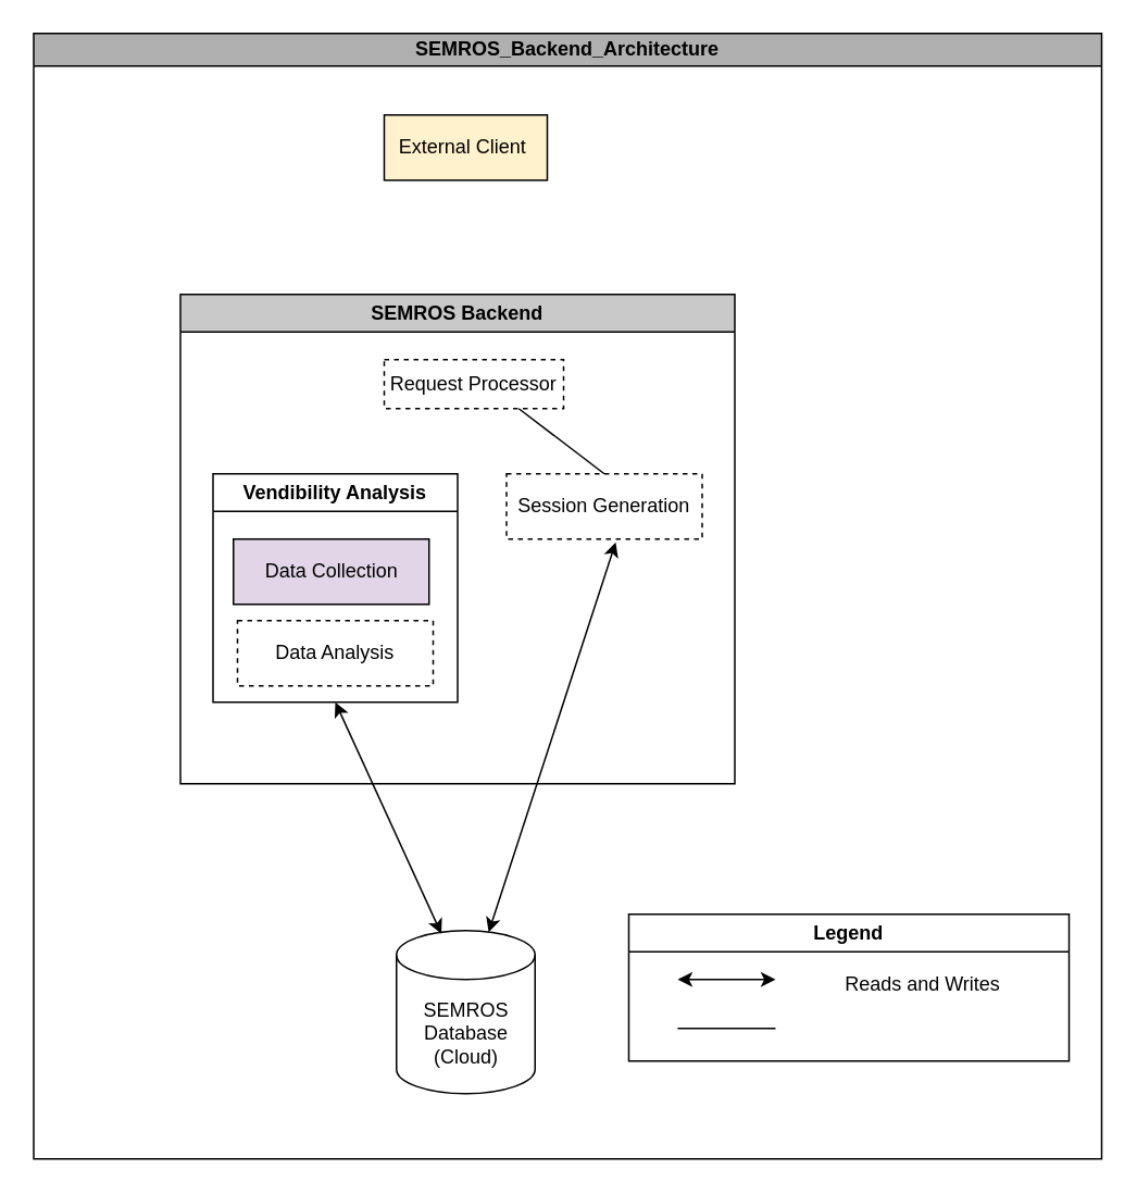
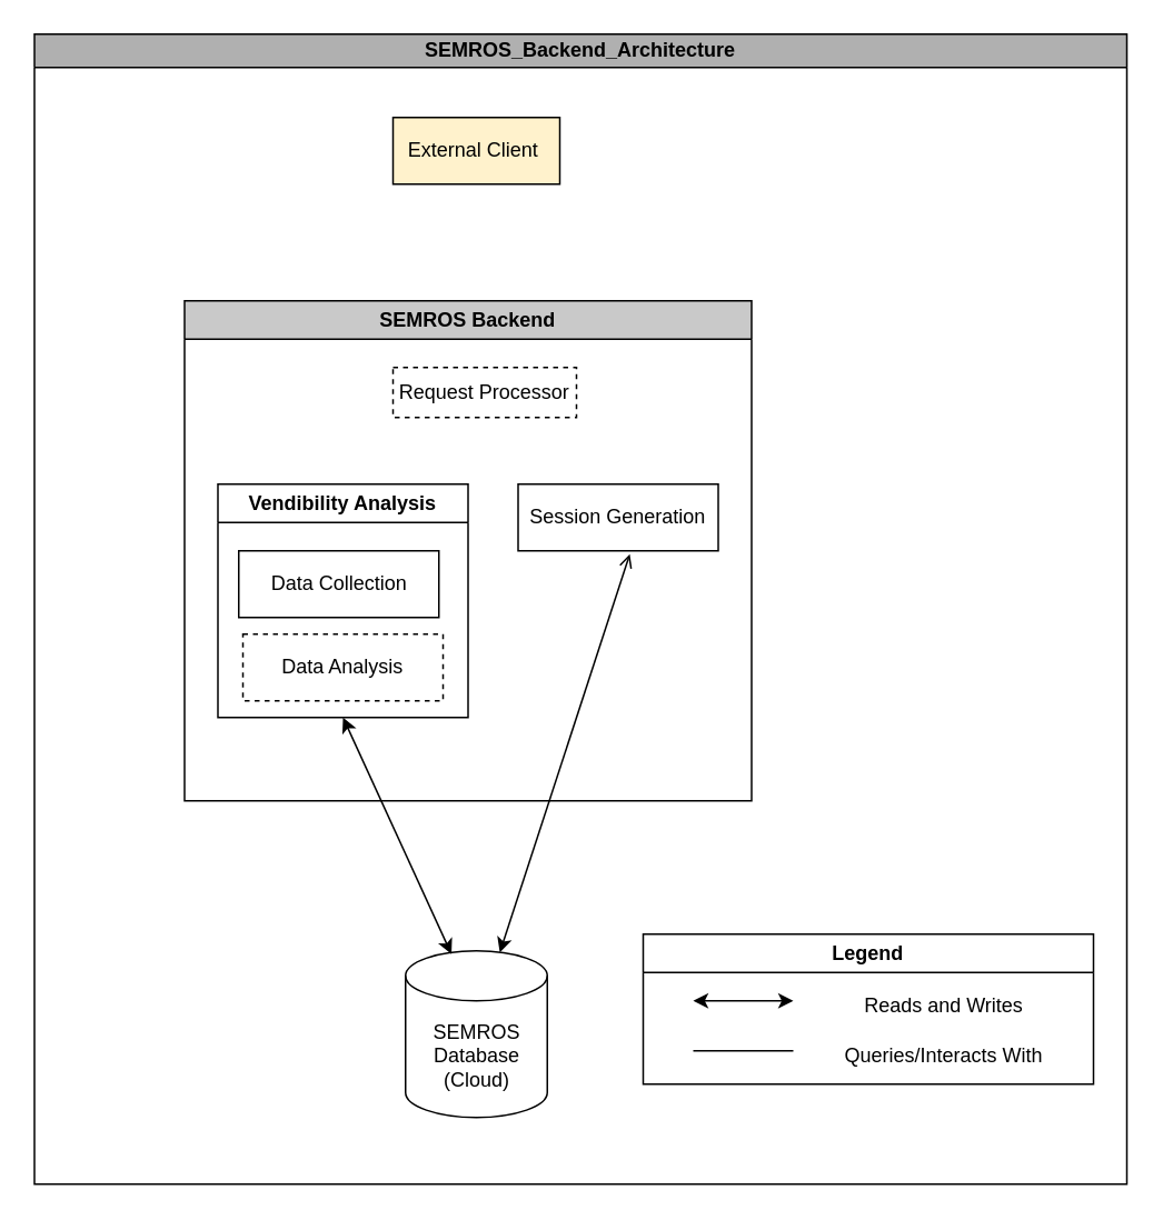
- <mxCell id="6" value="" style="endArrow=none;html=1;rounded=0;entryX=0.5;entryY=0;entryDx=0;entryDy=0;exitX=0.75;exitY=1;exitDx=0;exitDy=0;" edge="1" parent="3" source="5" target="4"><mxGeometry width="50" height="50" relative="1" as="geometry"><mxPoint x="170" y="330" as="sourcePoint" /><mxPoint x="220" y="280" as="targetPoint" /></mxGeometry></mxCell>
- <mxCell id="4" value="Session Generation" style="rounded=0;whiteSpace=wrap;html=1;dashed=1;" parent="3" vertex="1"><mxGeometry x="200" y="110" width="120" height="40" as="geometry" /></mxCell>
+ <mxCell id="4" value="Session Generation" style="rounded=0;whiteSpace=wrap;html=1;" parent="3" vertex="1"><mxGeometry x="200" y="110" width="120" height="40" as="geometry" /></mxCell>
- <mxCell id="18" value="" style="endArrow=classic;startArrow=classic;html=1;rounded=0;exitX=0.665;exitY=0.01;exitDx=0;exitDy=0;exitPerimeter=0;entryX=0.558;entryY=1.05;entryDx=0;entryDy=0;entryPerimeter=0;" edge="1" parent="2" source="10" target="4"><mxGeometry width="50" height="50" relative="1" as="geometry"><mxPoint x="260" y="562" as="sourcePoint" /><mxPoint x="185" y="400" as="targetPoint" /></mxGeometry></mxCell>
+ <mxCell id="18" value="" style="endArrow=open;startArrow=classic;html=1;rounded=0;exitX=0.665;exitY=0.01;exitDx=0;exitDy=0;exitPerimeter=0;entryX=0.558;entryY=1.05;entryDx=0;entryDy=0;entryPerimeter=0;" edge="1" parent="2" source="10" target="4"><mxGeometry width="50" height="50" relative="1" as="geometry"><mxPoint x="260" y="562" as="sourcePoint" /><mxPoint x="185" y="400" as="targetPoint" /></mxGeometry></mxCell>
- <mxCell id="9" value="Data Collection" style="rounded=0;whiteSpace=wrap;html=1;fillColor=#e1d5e7;" parent="7" vertex="1"><mxGeometry x="12.5" y="40" width="120" height="40" as="geometry" /></mxCell>
+ <mxCell id="9" value="Data Collection" style="rounded=0;whiteSpace=wrap;html=1;" parent="7" vertex="1"><mxGeometry x="12.5" y="40" width="120" height="40" as="geometry" /></mxCell>
+ <mxCell id="16" value="Queries/Interacts With" style="text;html=1;align=center;verticalAlign=middle;resizable=0;points=[];autosize=1;strokeColor=none;fillColor=none;" parent="12" vertex="1"><mxGeometry x="110" y="58" width="140" height="30" as="geometry" /></mxCell>
